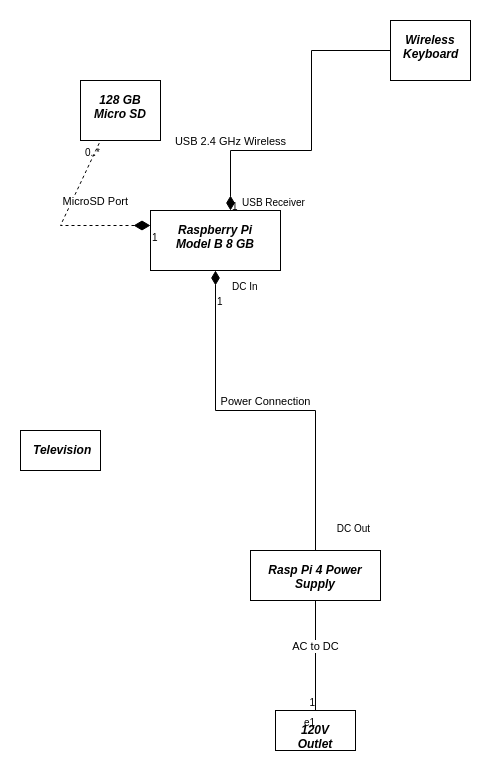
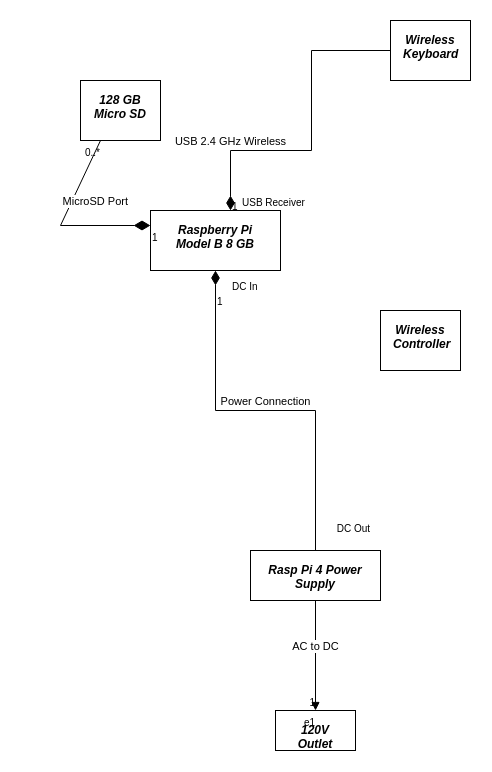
- <mxCell id="15" value="MicroSD Port" style="align=right;html=1;verticalAlign=bottom;endArrow=none;startArrow=diamondThin;startSize=14;startFill=1;edgeStyle=none;rounded=0;exitX=0;exitY=0.25;exitDx=0;exitDy=0;entryX=0.25;entryY=1;entryDx=0;entryDy=0;dashed=1;" edge="1" parent="1" source="2" target="11"><mxGeometry x="-0.771" y="-15" relative="1" as="geometry"><mxPoint x="60" y="160" as="sourcePoint" /><mxPoint x="220" y="160" as="targetPoint" /><Array as="points"><mxPoint x="60" y="225" /></Array><mxPoint as="offset" /></mxGeometry></mxCell>
+ <mxCell id="15" value="MicroSD Port" style="align=right;html=1;verticalAlign=bottom;endArrow=none;startArrow=diamondThin;startSize=14;startFill=1;edgeStyle=none;rounded=0;exitX=0;exitY=0.25;exitDx=0;exitDy=0;entryX=0.25;entryY=1;entryDx=0;entryDy=0;" edge="1" parent="1" source="2" target="11"><mxGeometry x="-0.771" y="-15" relative="1" as="geometry"><mxPoint x="60" y="160" as="sourcePoint" /><mxPoint x="220" y="160" as="targetPoint" /><Array as="points"><mxPoint x="60" y="225" /></Array><mxPoint as="offset" /></mxGeometry></mxCell>
+ <mxCell id="10" value="&lt;p style=&quot;margin:13px;&quot;&gt;&lt;b&gt;&lt;i&gt;Wireless Controller&lt;/i&gt;&lt;/b&gt;&lt;/p&gt;" style="shape=rect;html=1;overflow=fill;whiteSpace=wrap;align=center;" vertex="1" parent="1"><mxGeometry x="380" y="310" width="80" height="60" as="geometry" /></mxCell>
- <mxCell id="8" value="&lt;p style=&quot;margin:13px;&quot;&gt;&lt;b&gt;&lt;i&gt;Television&lt;/i&gt;&lt;/b&gt;&lt;/p&gt;" style="shape=rect;html=1;overflow=fill;whiteSpace=wrap;align=center;" vertex="1" parent="1"><mxGeometry x="20" y="430" width="80" height="40" as="geometry" /></mxCell>
- <mxCell id="19" value="AC to DC" style="verticalAlign=bottom;html=1;endArrow=none;startArrow=none;startSize=14;startFill=0;edgeStyle=orthogonalEdgeStyle;rounded=0;exitX=0.5;exitY=1;exitDx=0;exitDy=0;entryX=0.5;entryY=0;entryDx=0;entryDy=0;" edge="1" parent="1" source="3" target="18"><mxGeometry relative="1" as="geometry"><mxPoint x="150" y="400" as="sourcePoint" /><mxPoint x="310" y="400" as="targetPoint" /></mxGeometry></mxCell>
+ <mxCell id="19" value="AC to DC" style="verticalAlign=bottom;html=1;endArrow=block;startArrow=none;startSize=14;startFill=0;edgeStyle=orthogonalEdgeStyle;rounded=0;exitX=0.5;exitY=1;exitDx=0;exitDy=0;entryX=0.5;entryY=0;entryDx=0;entryDy=0;" edge="1" parent="1" source="3" target="18"><mxGeometry relative="1" as="geometry"><mxPoint x="150" y="400" as="sourcePoint" /><mxPoint x="310" y="400" as="targetPoint" /></mxGeometry></mxCell>
